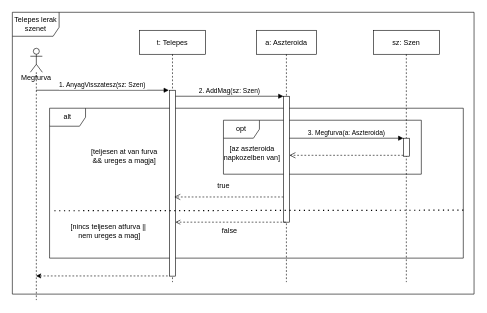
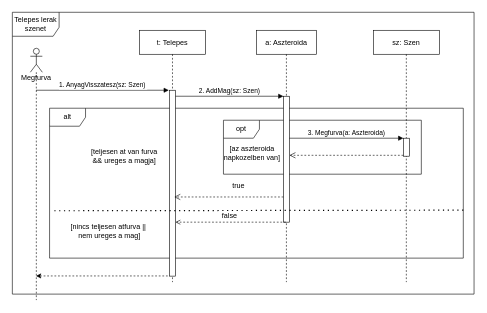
- <mxCell id="18" value="true" style="text;html=1;align=center;verticalAlign=middle;resizable=0;points=[];autosize=1;" vertex="1" parent="1"><mxGeometry x="352.07" y="300" width="40" height="20" as="geometry" /></mxCell>
+ <mxCell id="18" value="true" style="text;html=1;align=center;verticalAlign=middle;resizable=0;points=[];autosize=1;" vertex="1" parent="1"><mxGeometry x="377.07" y="300" width="40" height="20" as="geometry" /></mxCell>
- <mxCell id="21" value="false" style="text;html=1;align=center;verticalAlign=middle;resizable=0;points=[];autosize=1;" vertex="1" parent="1"><mxGeometry x="362.07" y="375" width="40" height="20" as="geometry" /></mxCell>
+ <mxCell id="21" value="false" style="text;html=1;align=center;verticalAlign=middle;resizable=0;points=[];autosize=1;" vertex="1" parent="1"><mxGeometry x="362.07" y="350" width="40" height="20" as="geometry" /></mxCell>
